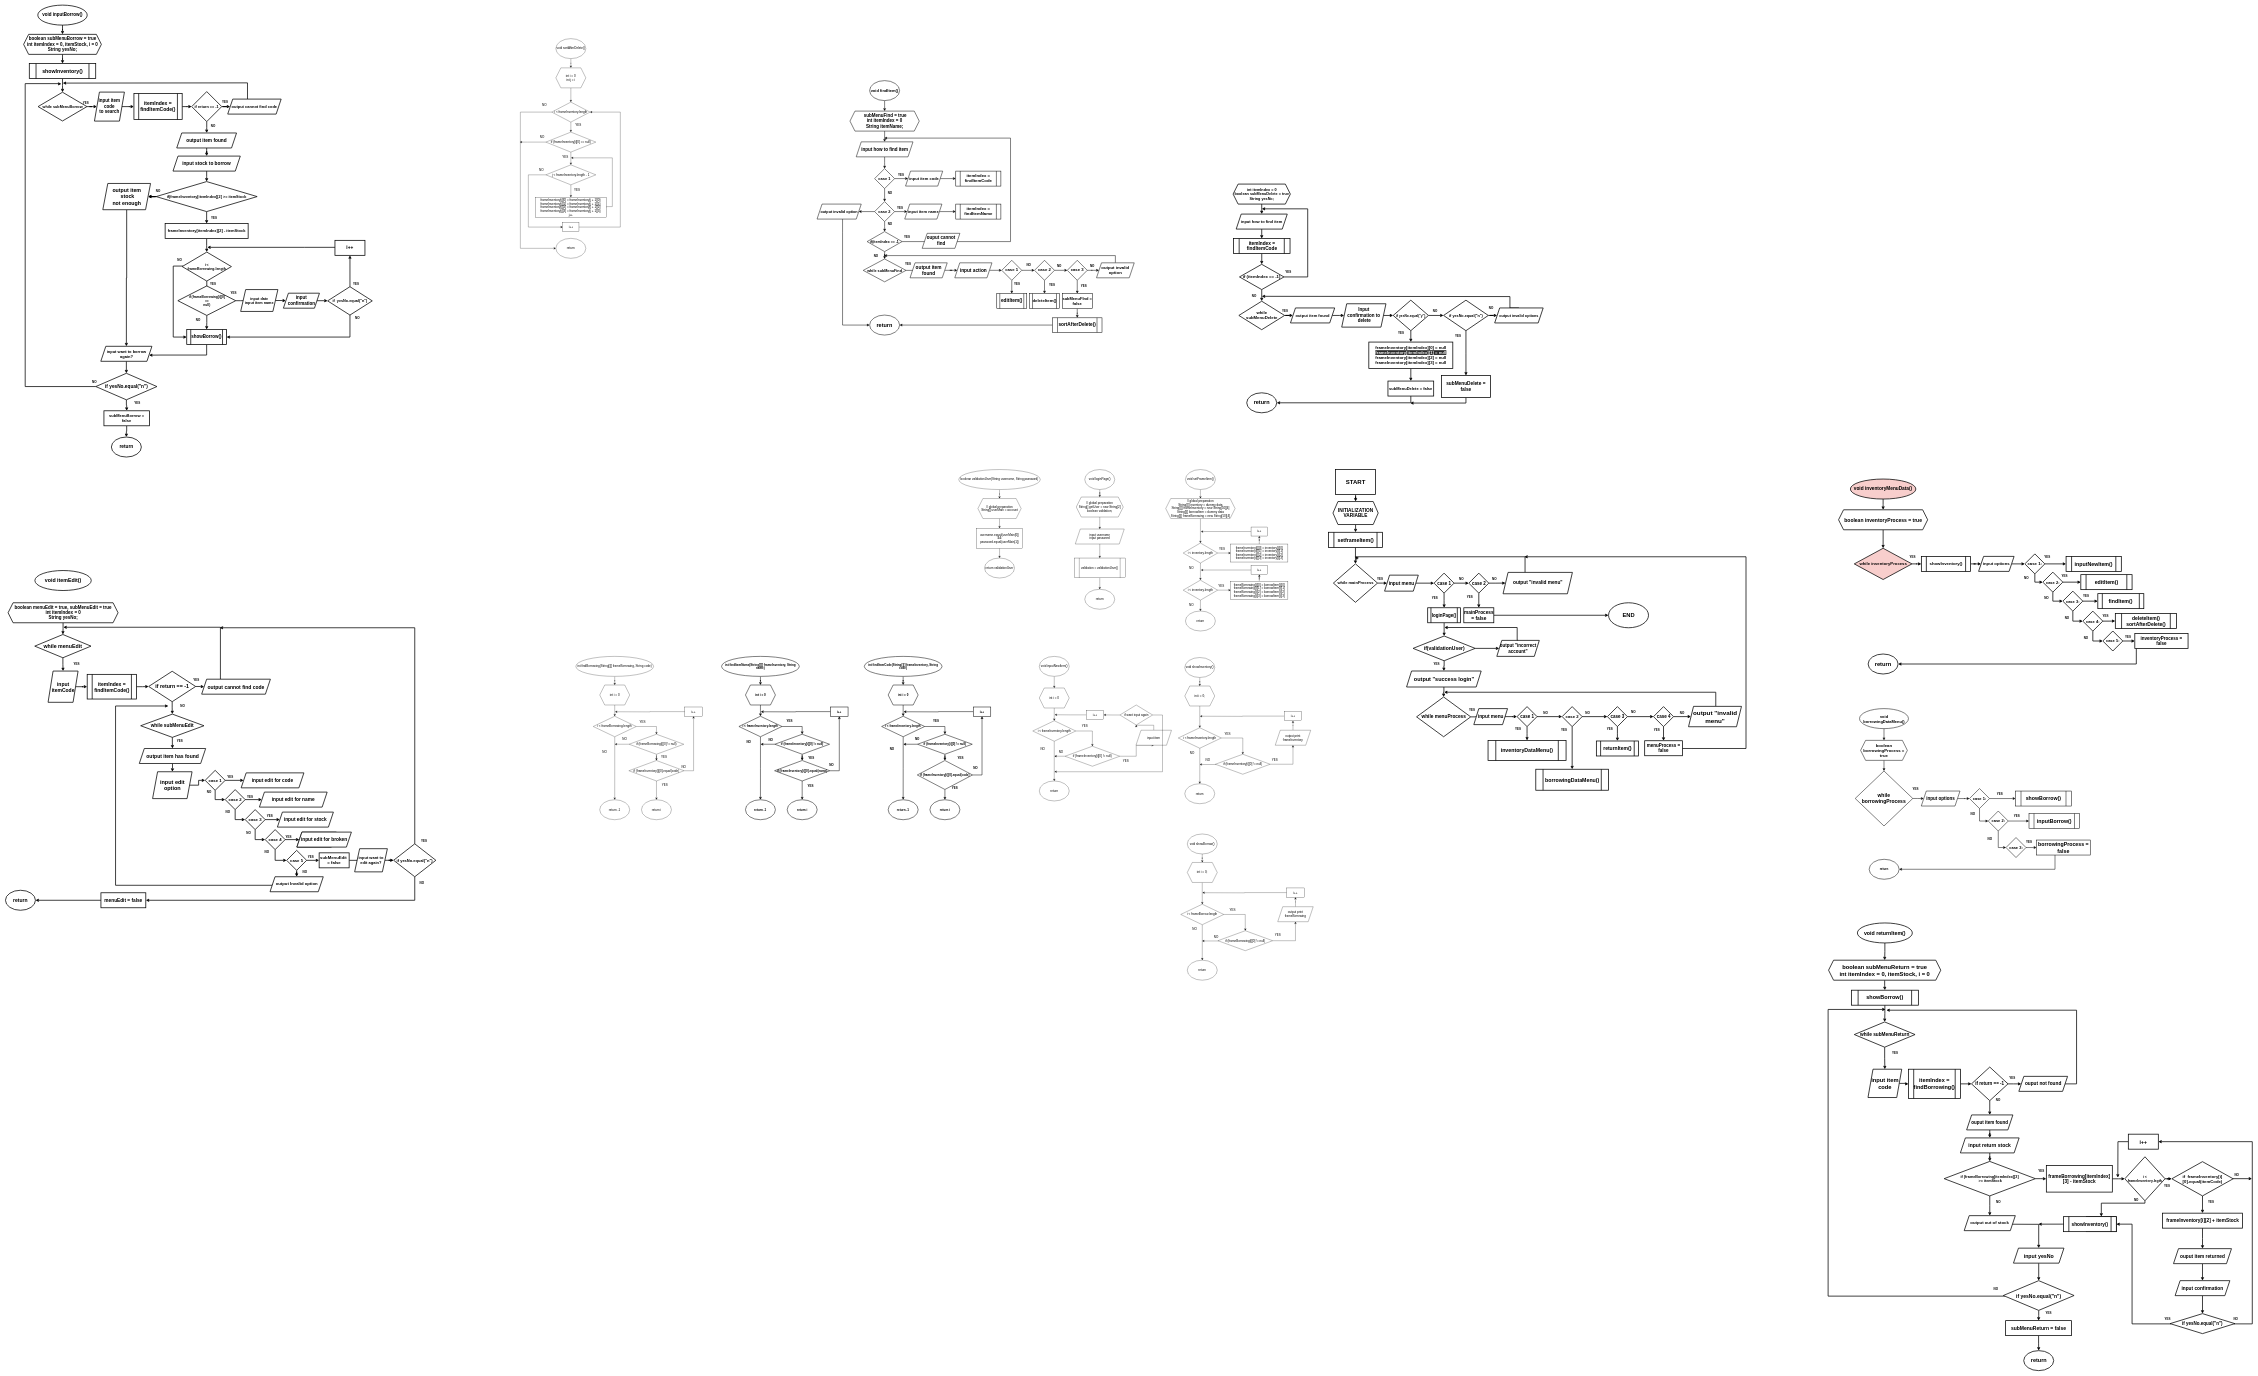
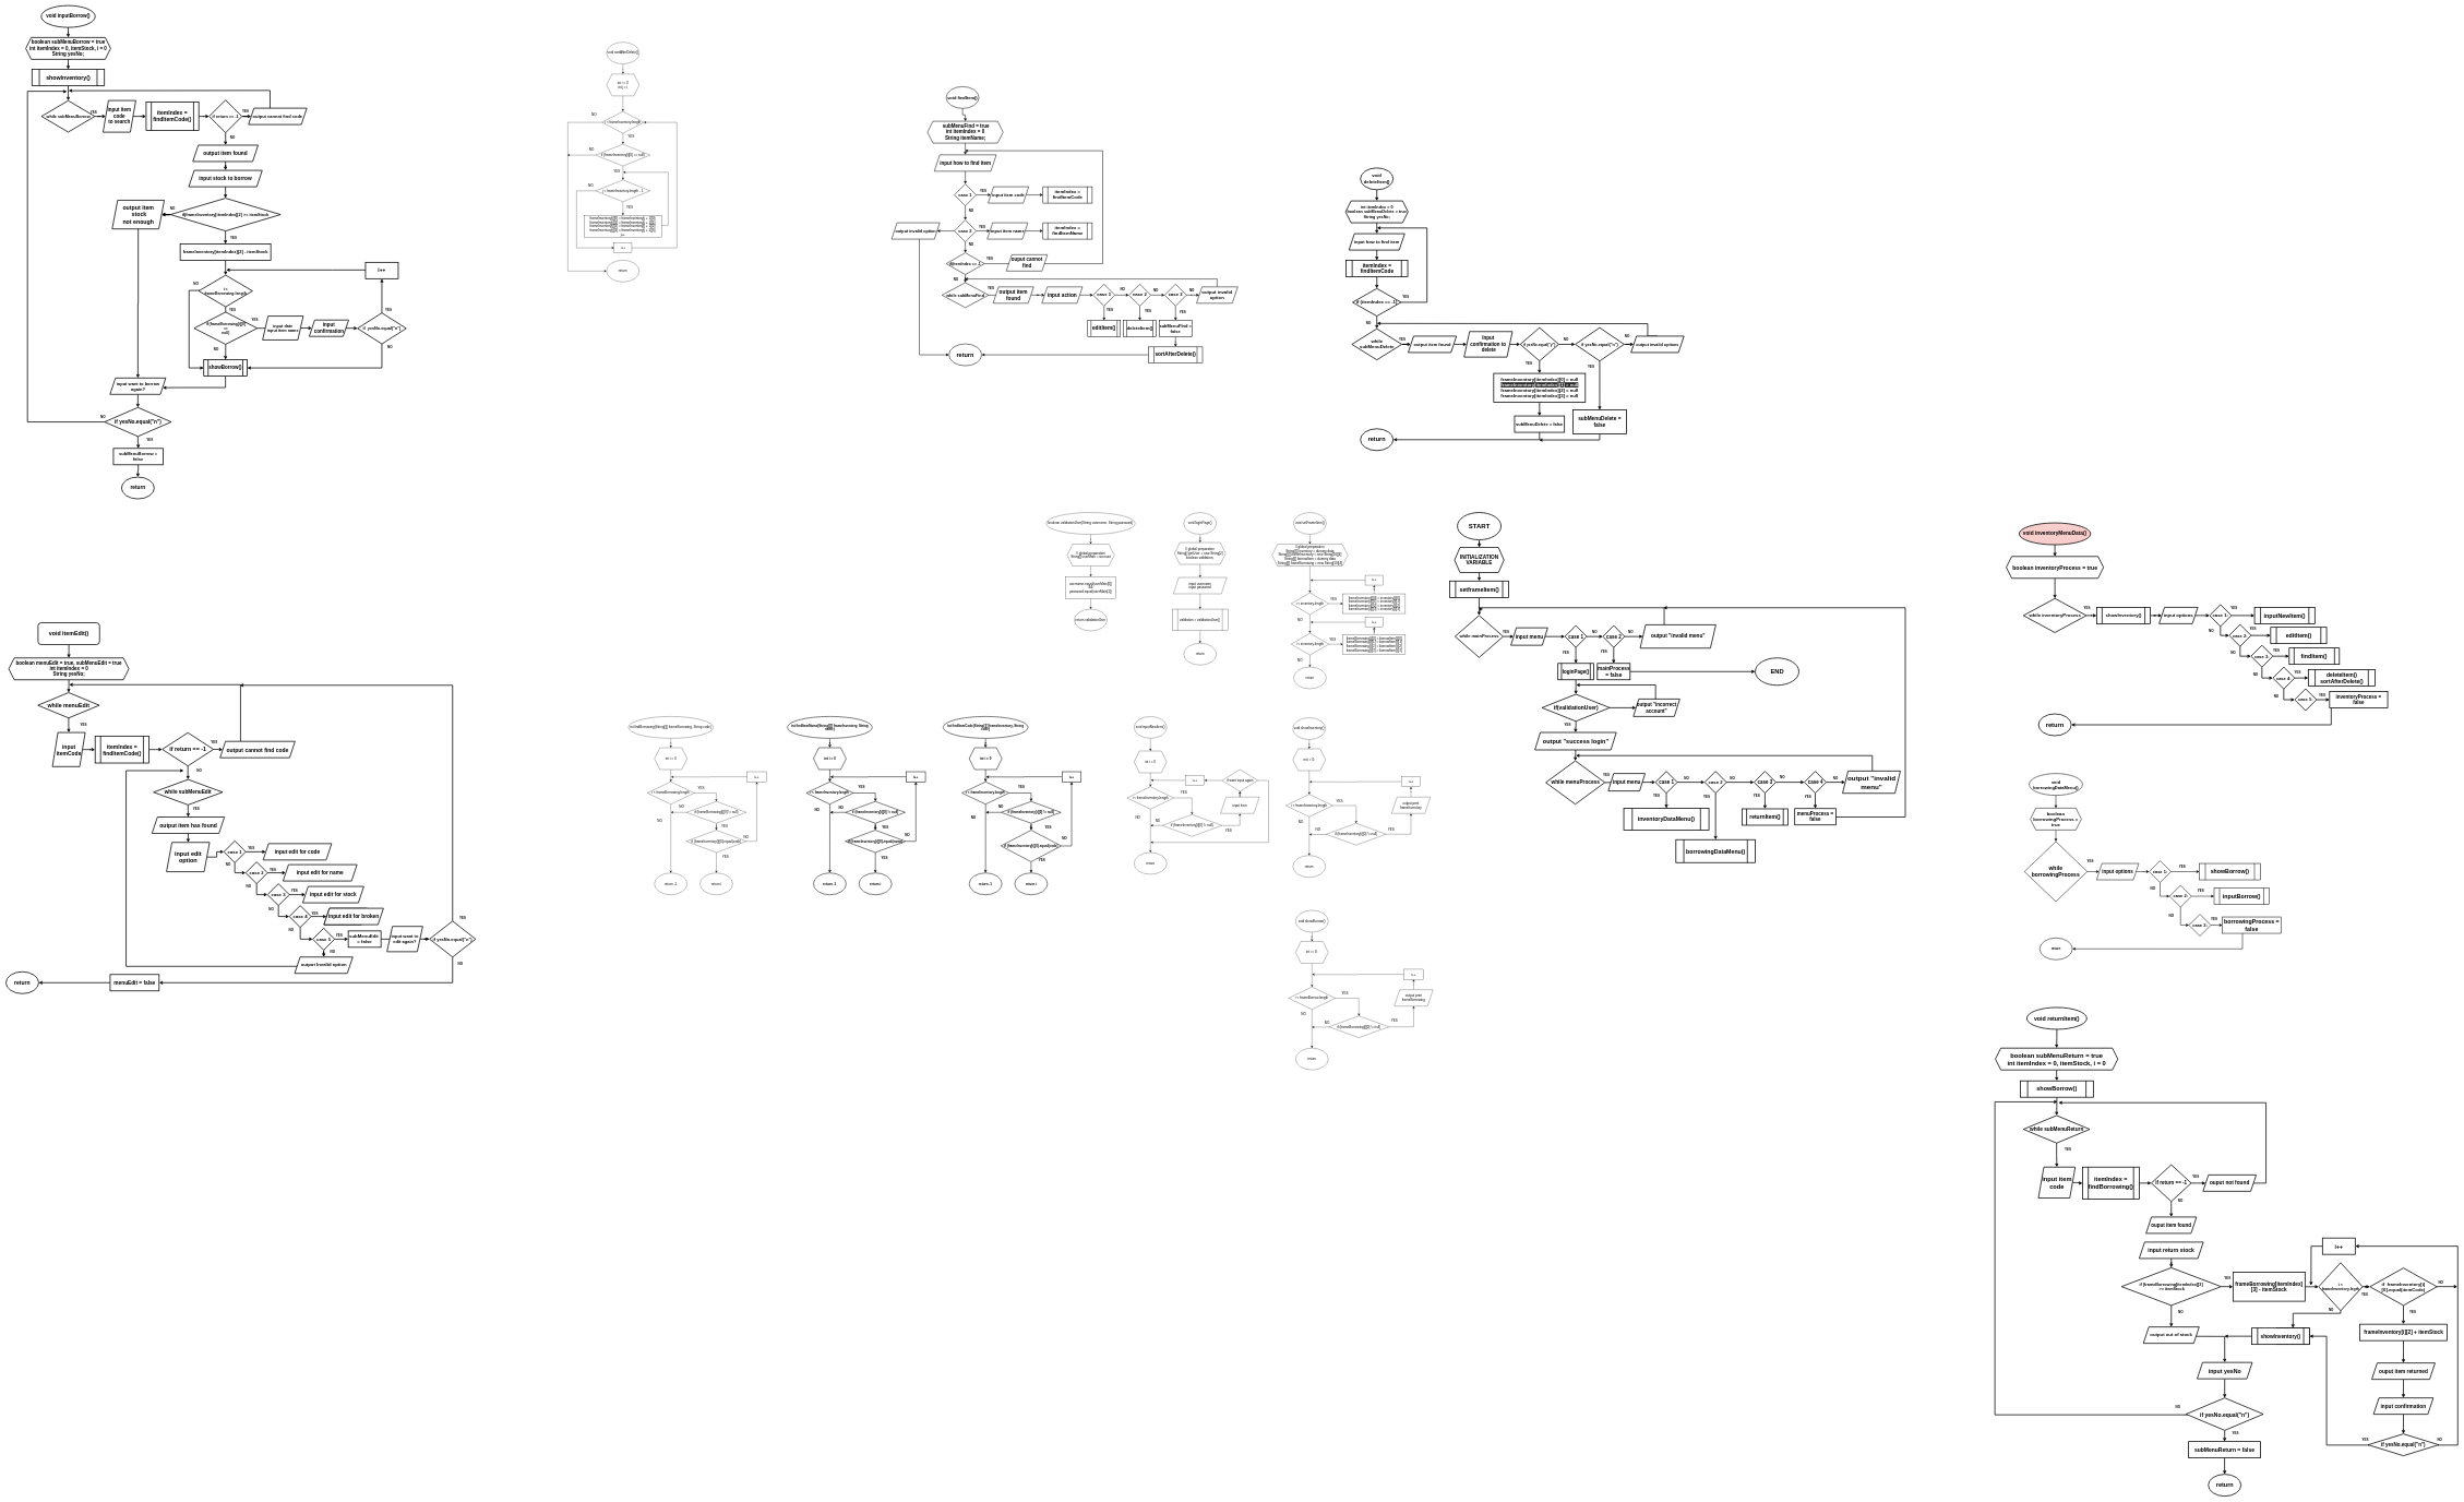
- <mxCell id="228" value="&lt;font style=&quot;font-size: 16px;&quot;&gt;void findItem()&lt;/font&gt;" style="ellipse;whiteSpace=wrap;html=1;strokeWidth=2;fontStyle=1" parent="1" vertex="1"><mxGeometry x="3477.25" y="322" width="120" height="80" as="geometry" /></mxCell>
+ <mxCell id="228" value="&lt;font style=&quot;font-size: 16px;&quot;&gt;void findItem()&lt;/font&gt;" style="ellipse;whiteSpace=wrap;html=1;strokeWidth=2;fontStyle=1" parent="1" vertex="1"><mxGeometry x="3467.25" y="317" width="120" height="80" as="geometry" /></mxCell>
+ <mxCell id="276" value="&lt;font style=&quot;font-size: 17px;&quot;&gt;void deleteItem()&lt;/font&gt;" style="ellipse;whiteSpace=wrap;html=1;strokeWidth=3;fontStyle=1" parent="1" vertex="1"><mxGeometry x="4986" y="615" width="120" height="80" as="geometry" /></mxCell>
+ <mxCell id="275" value="" style="edgeStyle=orthogonalEdgeStyle;rounded=0;orthogonalLoop=1;jettySize=auto;html=1;strokeWidth=3;fontStyle=1" parent="1" source="276" target="278" edge="1"><mxGeometry relative="1" as="geometry" /></mxCell>
- <mxCell id="3" value="&lt;font style=&quot;font-size: 24px;&quot;&gt;START&lt;/font&gt;" style="whiteSpace=wrap;html=1;fontSize=16;strokeWidth=3;fontStyle=1;rounded=0;" parent="1" vertex="1"><mxGeometry x="5341.5" y="1878" width="160" height="100" as="geometry" /></mxCell>
+ <mxCell id="3" value="&lt;font style=&quot;font-size: 24px;&quot;&gt;START&lt;/font&gt;" style="ellipse;whiteSpace=wrap;html=1;fontSize=16;strokeWidth=3;fontStyle=1;" parent="1" vertex="1"><mxGeometry x="5341.5" y="1878" width="160" height="100" as="geometry" /></mxCell>
- <mxCell id="399" value="&lt;font style=&quot;font-size: 17px;&quot;&gt;while inventoryProcess&lt;/font&gt;" style="rhombus;whiteSpace=wrap;html=1;strokeWidth=3;fontStyle=1;fillColor=#f8cecc;" parent="1" vertex="1"><mxGeometry x="7416.62" y="2193" width="230.75" height="125" as="geometry" /></mxCell>
+ <mxCell id="399" value="&lt;font style=&quot;font-size: 17px;&quot;&gt;while inventoryProcess&lt;/font&gt;" style="rhombus;whiteSpace=wrap;html=1;strokeWidth=3;fontStyle=1" parent="1" vertex="1"><mxGeometry x="7416.62" y="2193" width="230.75" height="125" as="geometry" /></mxCell>
- <mxCell id="175" value="&lt;font style=&quot;font-size: 21px;&quot;&gt;void itemEdit()&lt;/font&gt;" style="ellipse;whiteSpace=wrap;html=1;strokeWidth=3;fontStyle=1" parent="1" vertex="1"><mxGeometry x="137.75" y="2282" width="225.5" height="80" as="geometry" /></mxCell>
+ <mxCell id="175" value="&lt;font style=&quot;font-size: 21px;&quot;&gt;void itemEdit()&lt;/font&gt;" style="whiteSpace=wrap;html=1;strokeWidth=3;fontStyle=1;rounded=1;" parent="1" vertex="1"><mxGeometry x="137.75" y="2282" width="225.5" height="80" as="geometry" /></mxCell>
+ <mxCell id="174" value="" style="edgeStyle=orthogonalEdgeStyle;rounded=0;orthogonalLoop=1;jettySize=auto;html=1;strokeWidth=3;fontStyle=1" parent="1" source="175" target="177" edge="1"><mxGeometry relative="1" as="geometry" /></mxCell>
- <mxCell id="116" value="input item" style="shape=parallelogram;perimeter=parallelogramPerimeter;whiteSpace=wrap;html=1;fixedSize=1;" parent="1" vertex="1"><mxGeometry x="4543" y="2921" width="142" height="60" as="geometry" /></mxCell>
+ <mxCell id="116" value="input item" style="shape=parallelogram;perimeter=parallelogramPerimeter;whiteSpace=wrap;html=1;fixedSize=1;" parent="1" vertex="1"><mxGeometry x="4473" y="2921" width="142" height="60" as="geometry" /></mxCell>
- <mxCell id="463" value="" style="edgeStyle=orthogonalEdgeStyle;rounded=0;orthogonalLoop=1;jettySize=auto;html=1;strokeWidth=3;fontStyle=1" parent="1" source="464" target="466" edge="1"><mxGeometry relative="1" as="geometry" /></mxCell>
